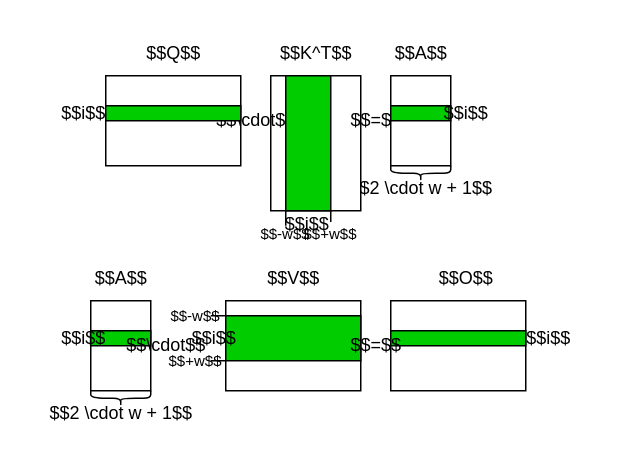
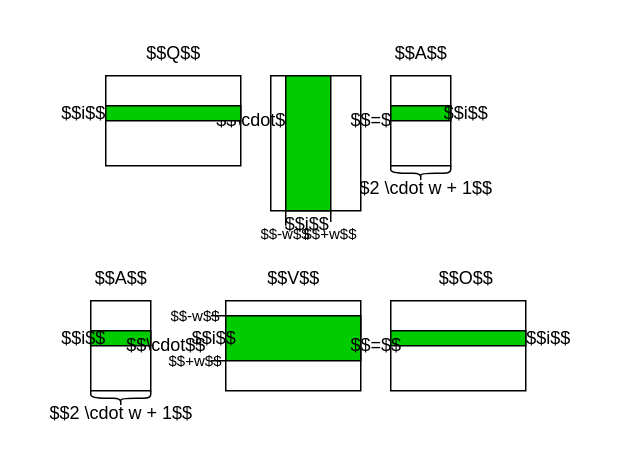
- <mxCell id="8" value="$$K^T$$" style="text;html=1;align=center;verticalAlign=middle;resizable=0;points=[];autosize=1;strokeColor=none;fillColor=none;" parent="1" vertex="1"><mxGeometry x="175" width="70" height="30" as="geometry" y="20" /></mxCell>
